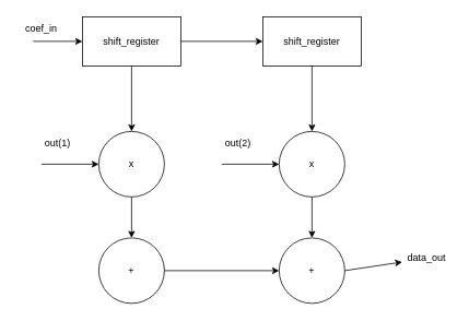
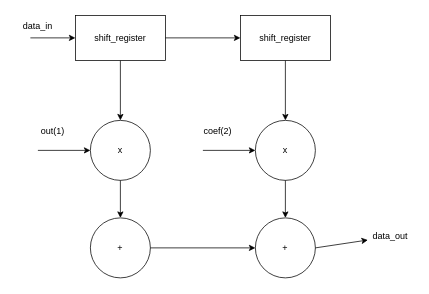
- <mxCell id="3" value="coef_in" style="text;html=1;align=center;verticalAlign=middle;whiteSpace=wrap;rounded=0;" parent="1" vertex="1"><mxGeometry x="20" y="20" width="60" height="30" as="geometry" /></mxCell>
+ <mxCell id="3" value="data_in" style="text;html=1;align=center;verticalAlign=middle;whiteSpace=wrap;rounded=0;" parent="1" vertex="1"><mxGeometry x="20" y="20" width="60" height="30" as="geometry" /></mxCell>
- <mxCell id="14" value="out(2)" style="text;html=1;align=center;verticalAlign=middle;whiteSpace=wrap;rounded=0;" vertex="1" parent="1"><mxGeometry x="260" y="160" width="60" height="30" as="geometry" /></mxCell>
+ <mxCell id="14" value="coef(2)" style="text;html=1;align=center;verticalAlign=middle;whiteSpace=wrap;rounded=0;" vertex="1" parent="1"><mxGeometry x="260" y="160" width="60" height="30" as="geometry" /></mxCell>
